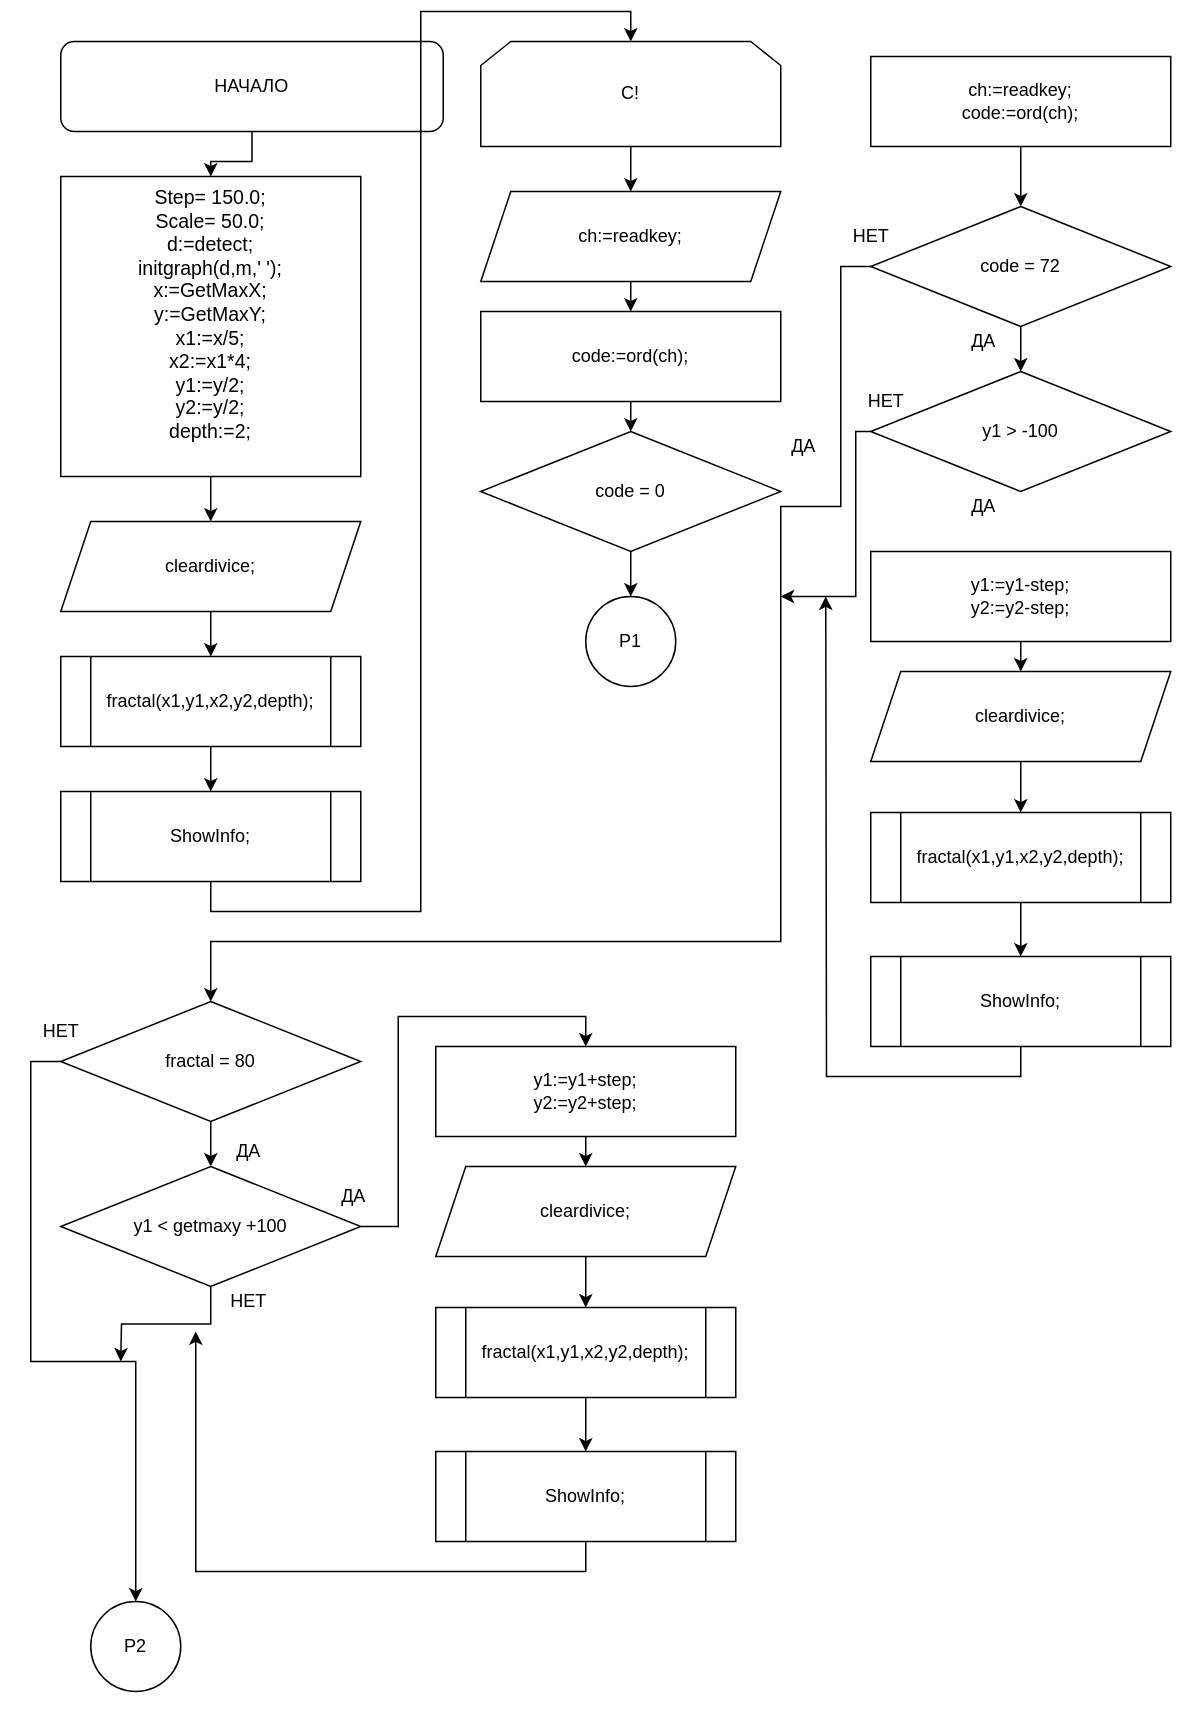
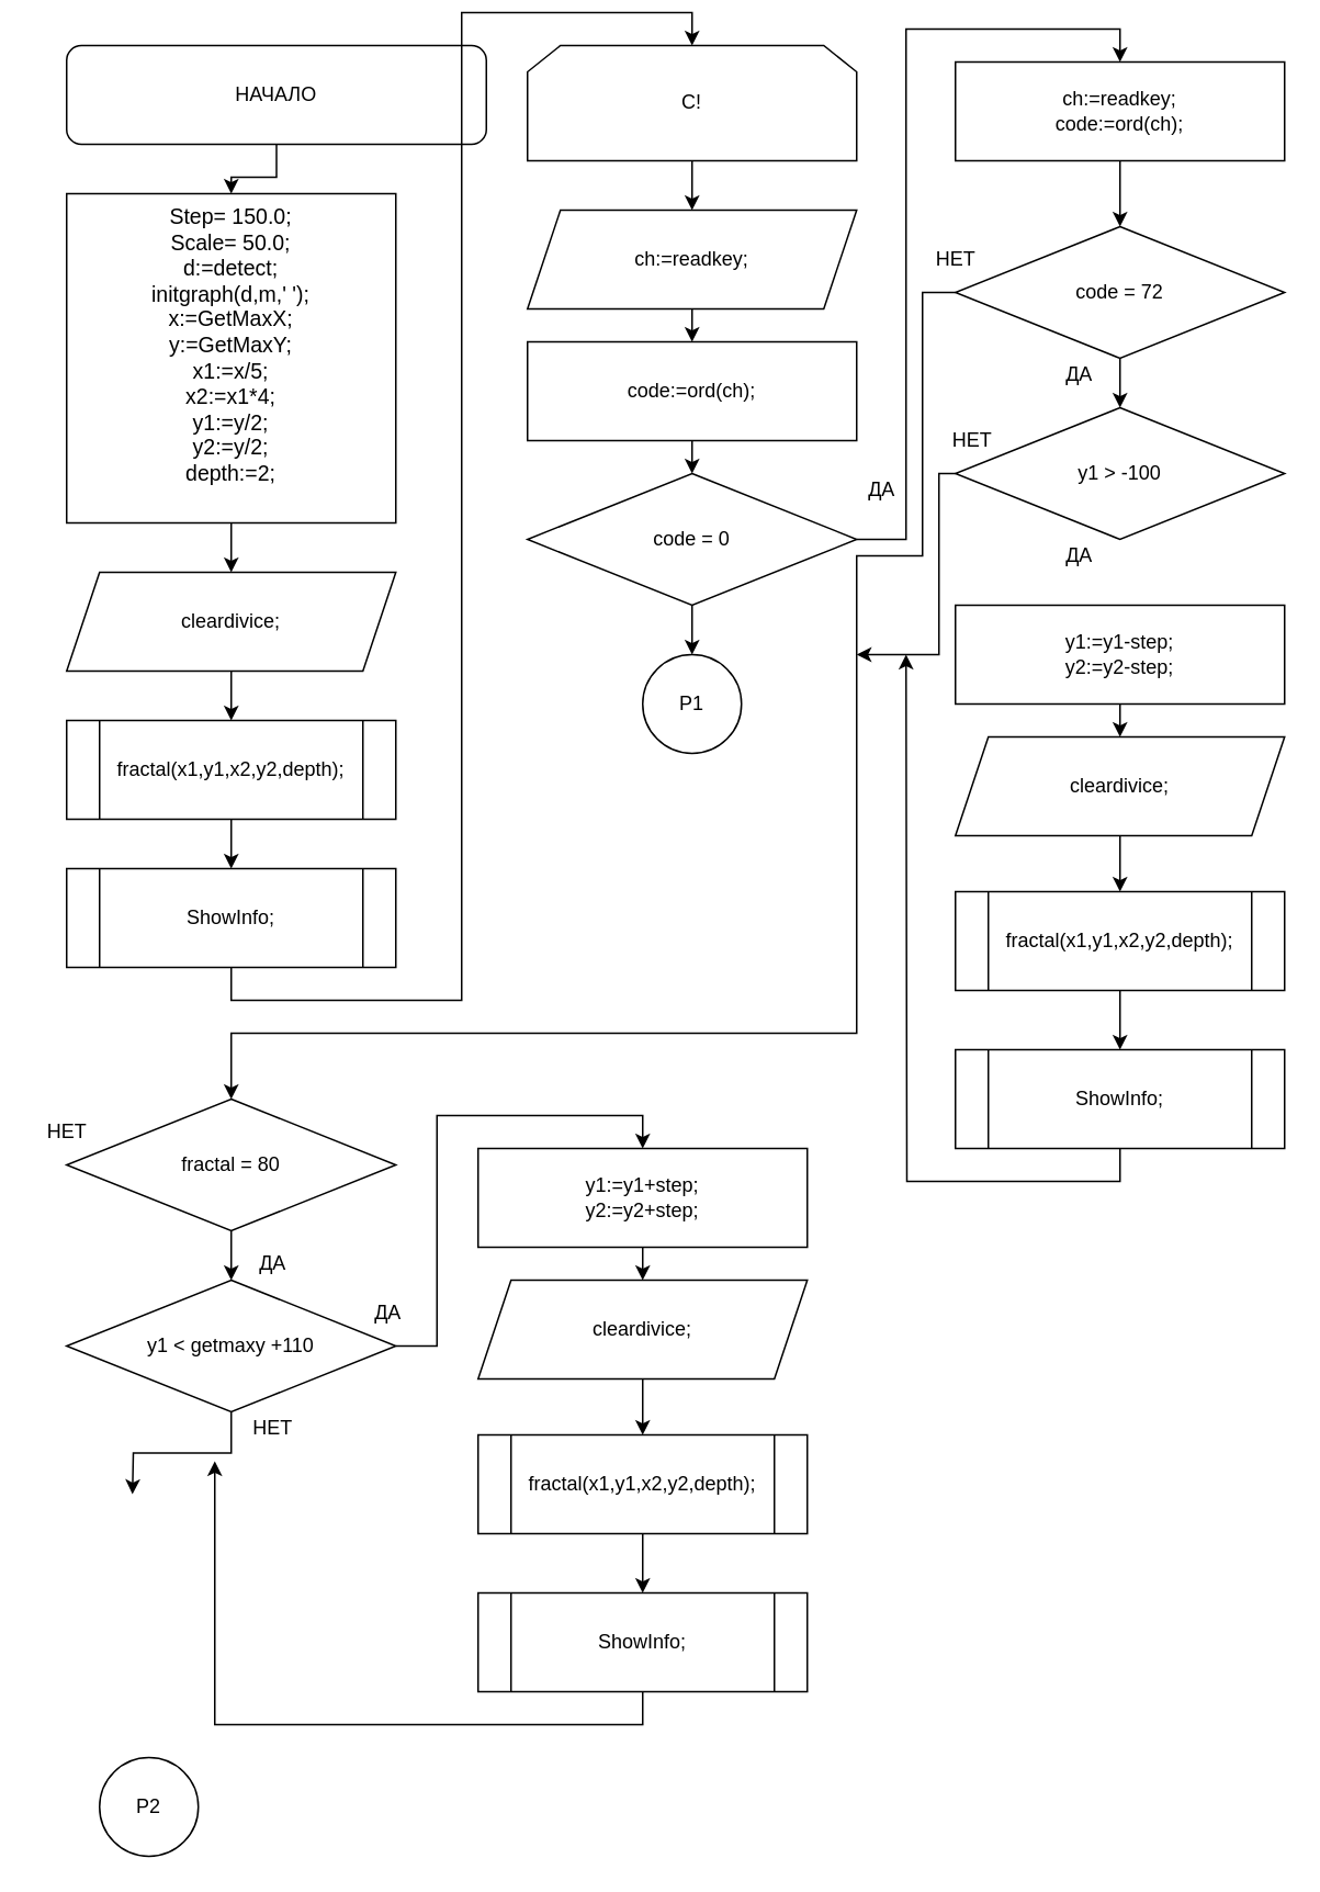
+ <mxCell id="16" style="edgeStyle=orthogonalEdgeStyle;rounded=0;orthogonalLoop=1;jettySize=auto;html=1;exitX=1;exitY=0.5;exitDx=0;exitDy=0;entryX=0.5;entryY=0;entryDx=0;entryDy=0;" parent="1" source="18" target="20" edge="1"><mxGeometry relative="1" as="geometry" /></mxCell>
- <mxCell id="44" value="y1 &amp;lt; getmaxy +100" style="rhombus;whiteSpace=wrap;html=1;" parent="1" vertex="1"><mxGeometry x="40" y="770" width="200" height="80" as="geometry" /></mxCell>
+ <mxCell id="44" value="y1 &amp;lt; getmaxy +110" style="rhombus;whiteSpace=wrap;html=1;" parent="1" vertex="1"><mxGeometry x="40" y="770" width="200" height="80" as="geometry" /></mxCell>
- <mxCell id="38" style="edgeStyle=orthogonalEdgeStyle;rounded=0;orthogonalLoop=1;jettySize=auto;html=1;exitX=0;exitY=0.5;exitDx=0;exitDy=0;entryX=0.5;entryY=0;entryDx=0;entryDy=0;" parent="1" source="39" target="56" edge="1"><mxGeometry relative="1" as="geometry" /></mxCell>
